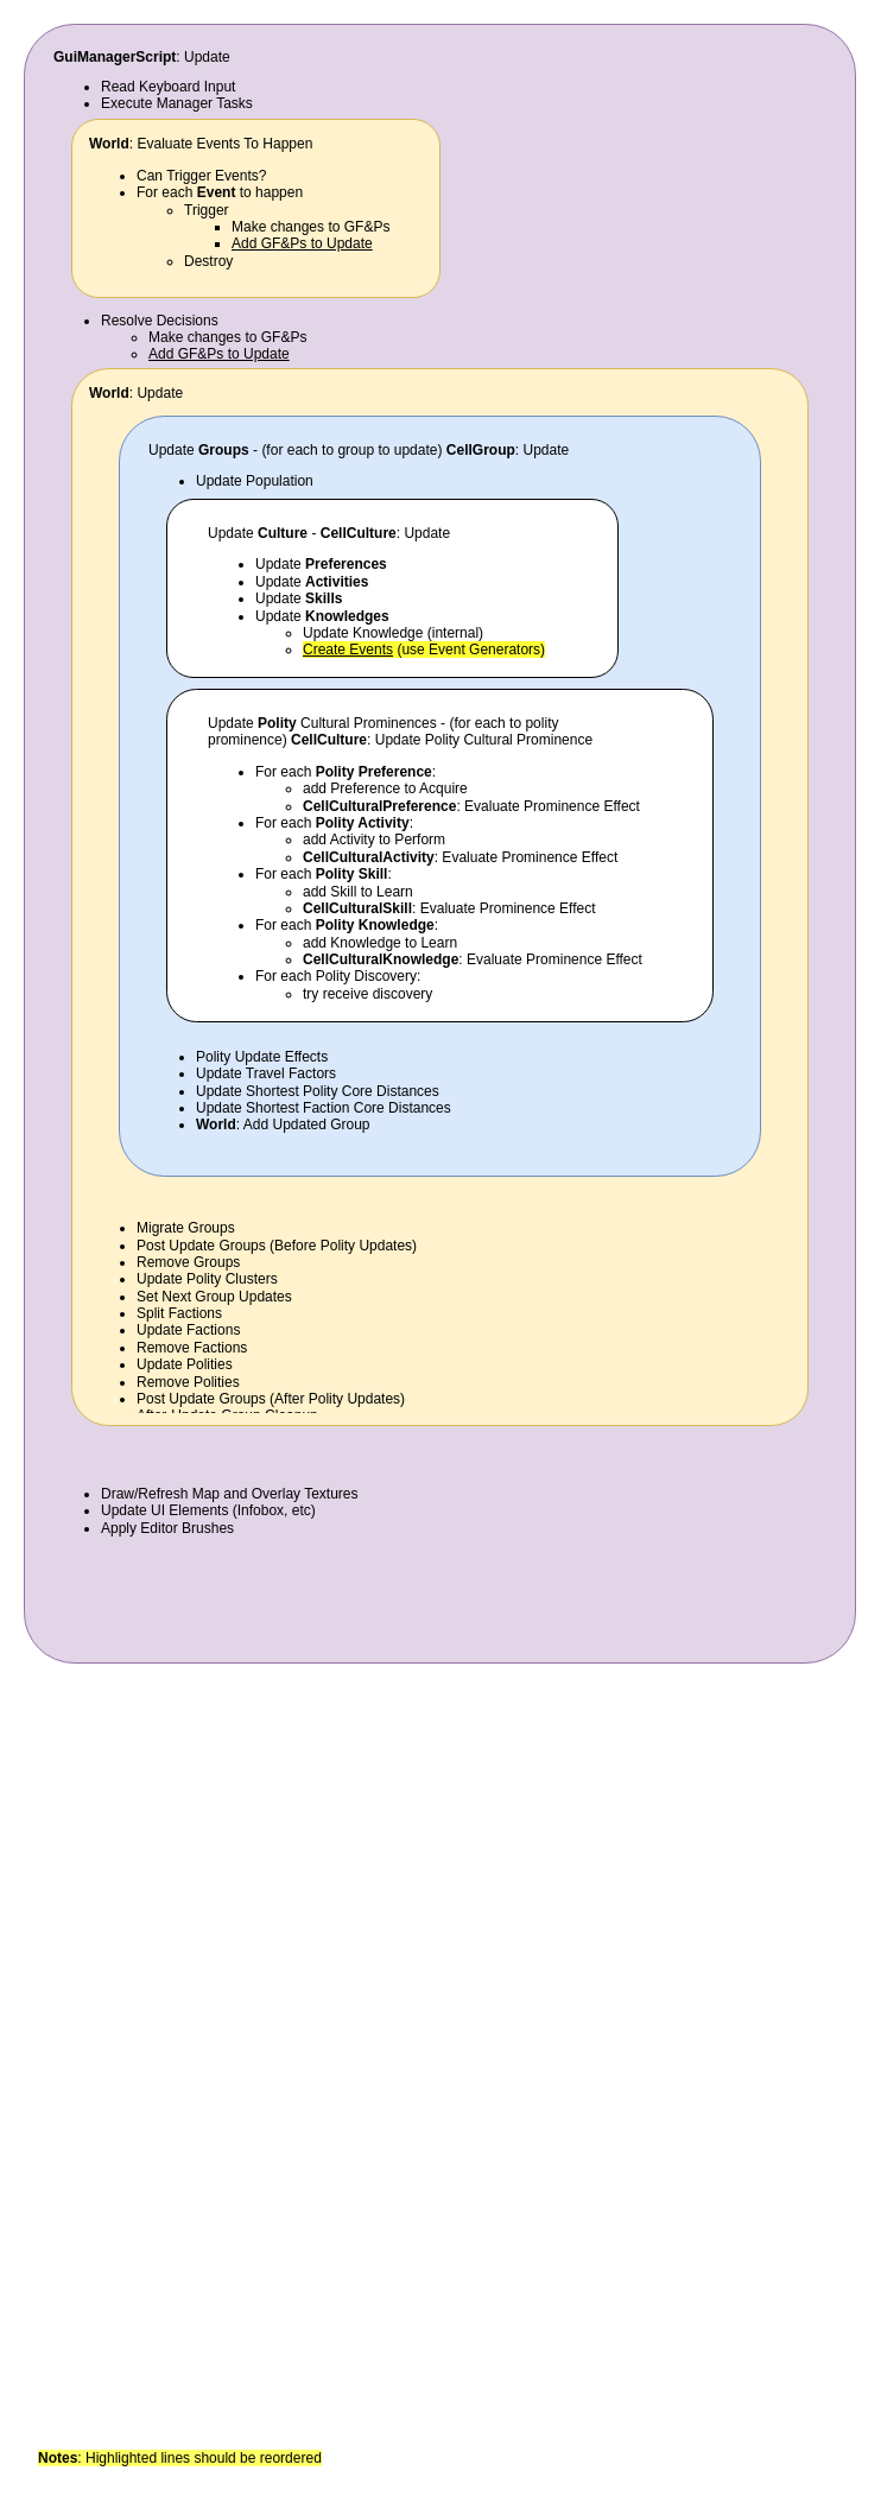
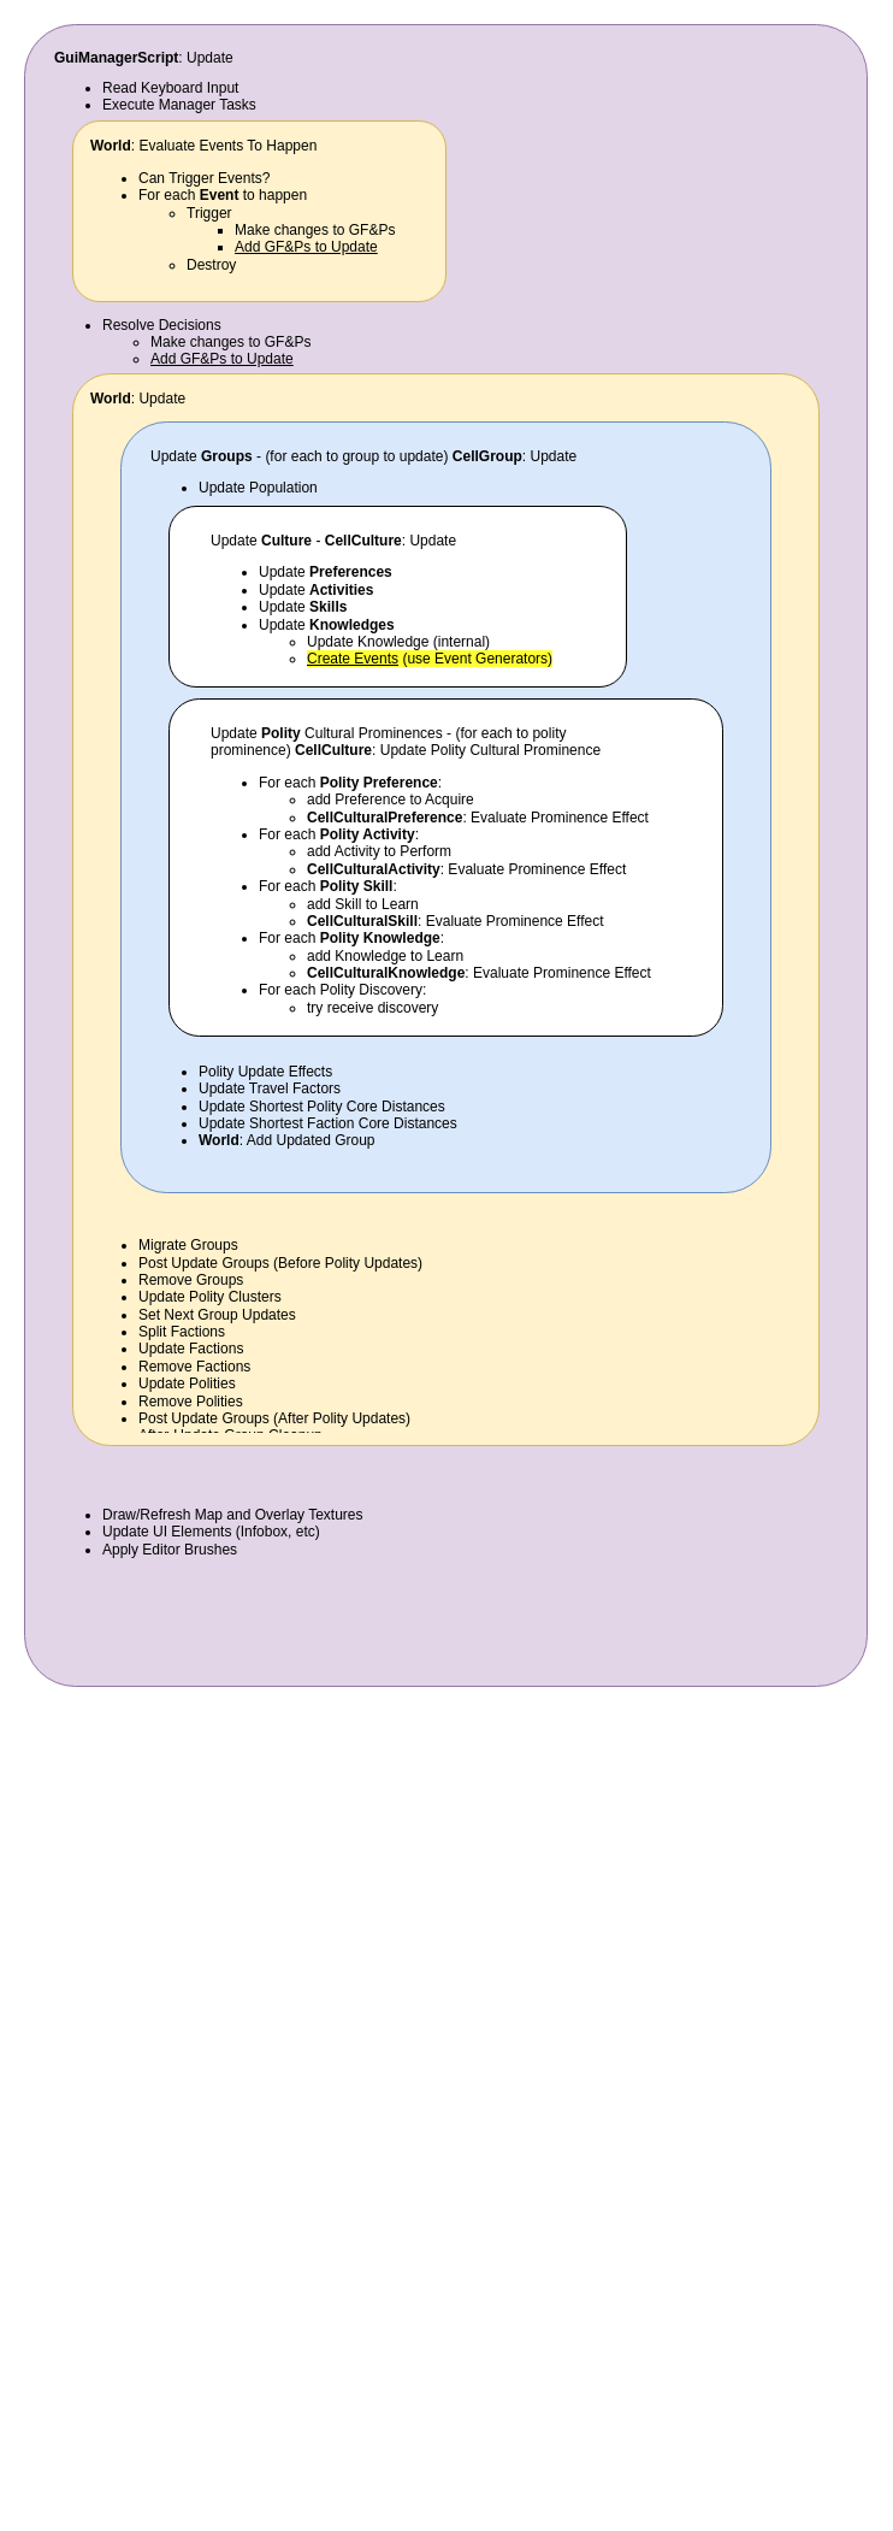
- <mxCell id="14" value="&lt;span style=&quot;background-color: rgb(255 , 255 , 102)&quot;&gt;&lt;b&gt;Notes&lt;/b&gt;: Highlighted lines should be reordered&lt;/span&gt;" style="text;html=1;resizable=0;points=[];autosize=1;align=left;verticalAlign=top;spacingTop=-4;" vertex="1" parent="1"><mxGeometry x="30" y="2060" width="250" height="20" as="geometry" /></mxCell>
